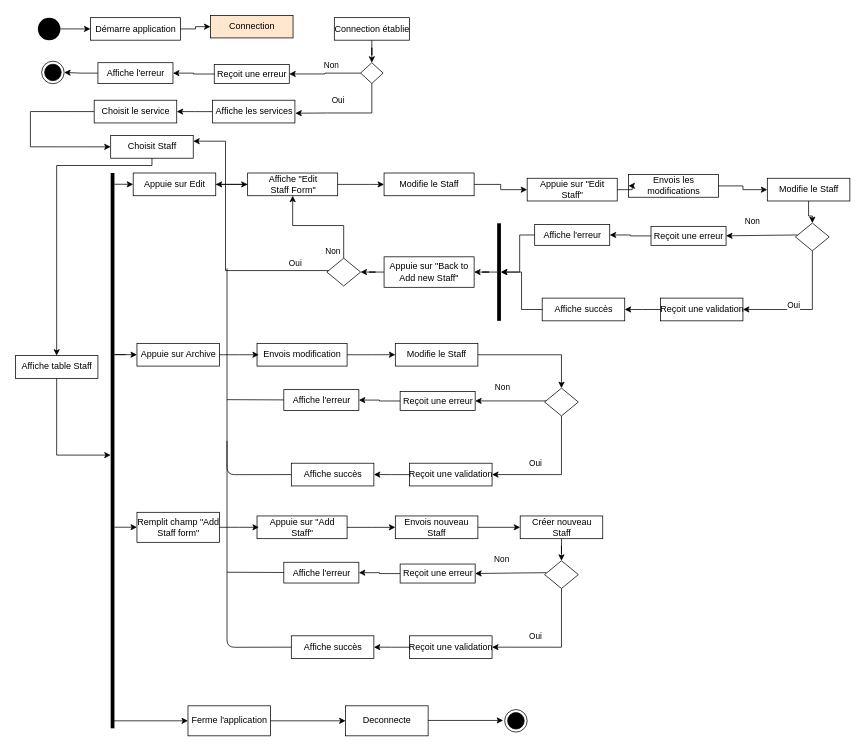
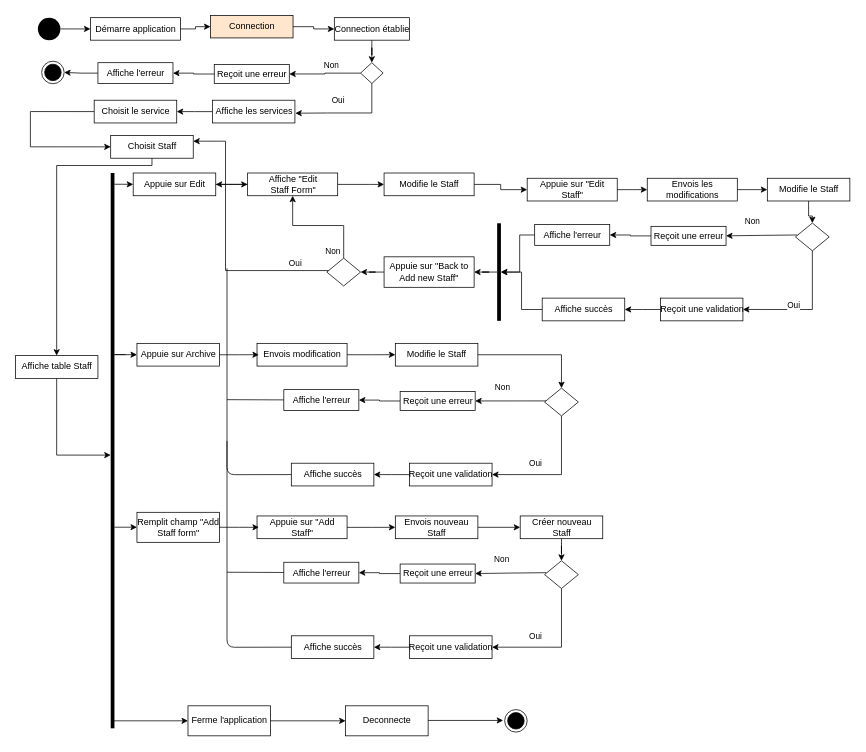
+ <mxCell id="19" style="edgeStyle=orthogonalEdgeStyle;rounded=0;orthogonalLoop=1;jettySize=auto;html=1;" parent="1" source="11" target="15" edge="1"><mxGeometry relative="1" as="geometry" /></mxCell>
- <mxCell id="36" value="Envois les &lt;br&gt;modifications" style="html=1;align=center;verticalAlign=middle;rotatable=0;" parent="1" vertex="1"><mxGeometry x="837" y="232" width="120" height="30.29" as="geometry" /></mxCell>
+ <mxCell id="36" value="Envois les &lt;br&gt;modifications" style="html=1;align=center;verticalAlign=middle;rotatable=0;" parent="1" vertex="1"><mxGeometry x="862" y="237" width="120" height="30.29" as="geometry" /></mxCell>
